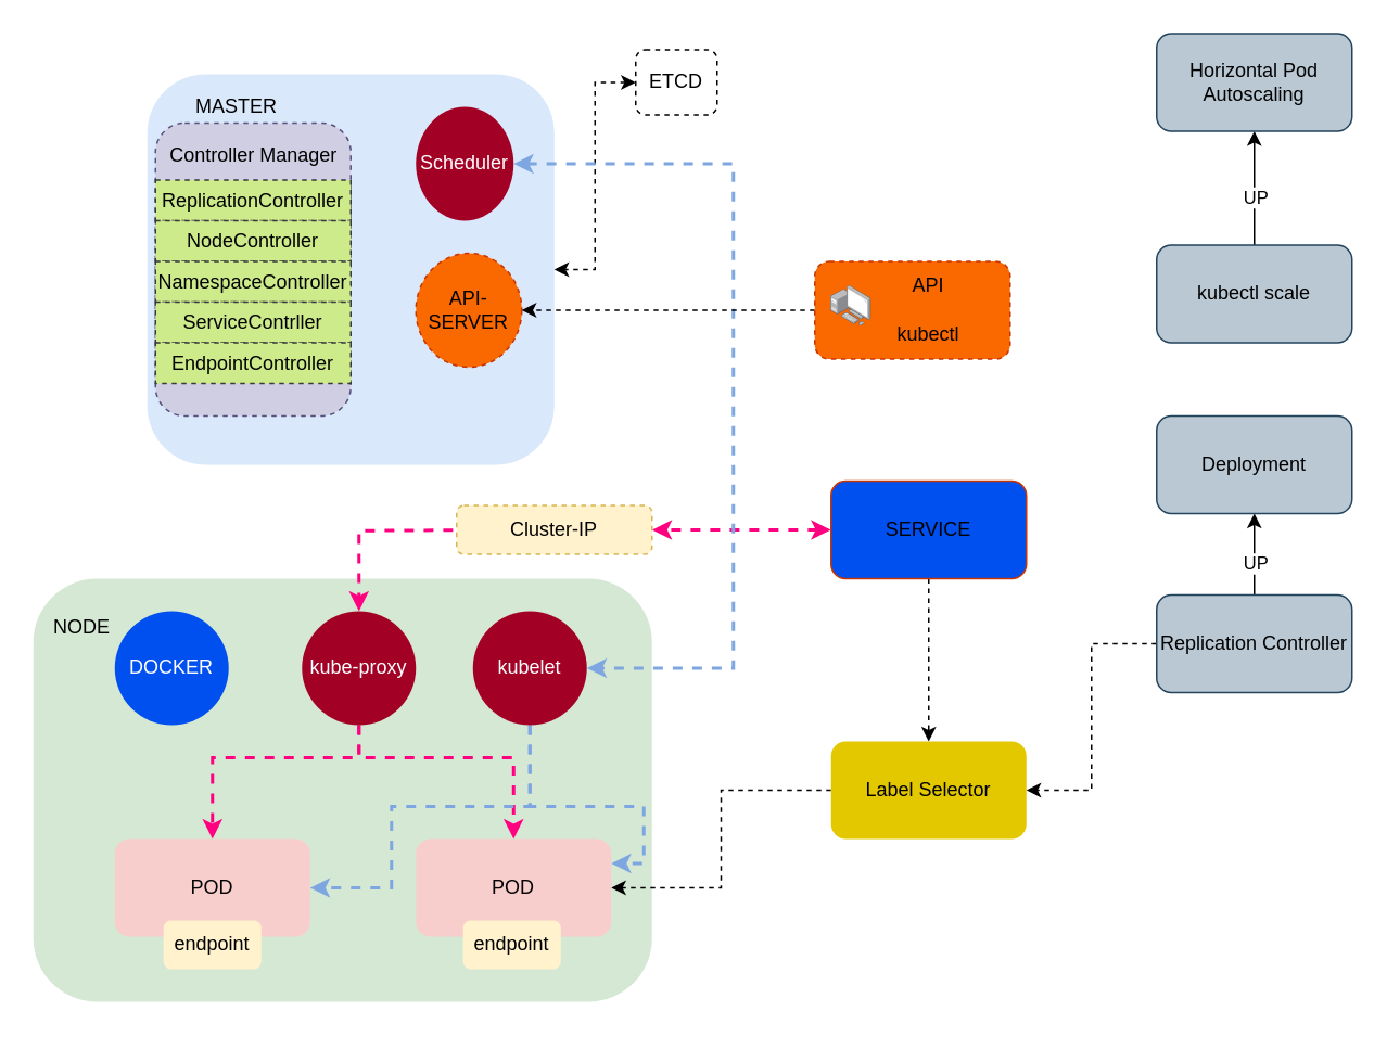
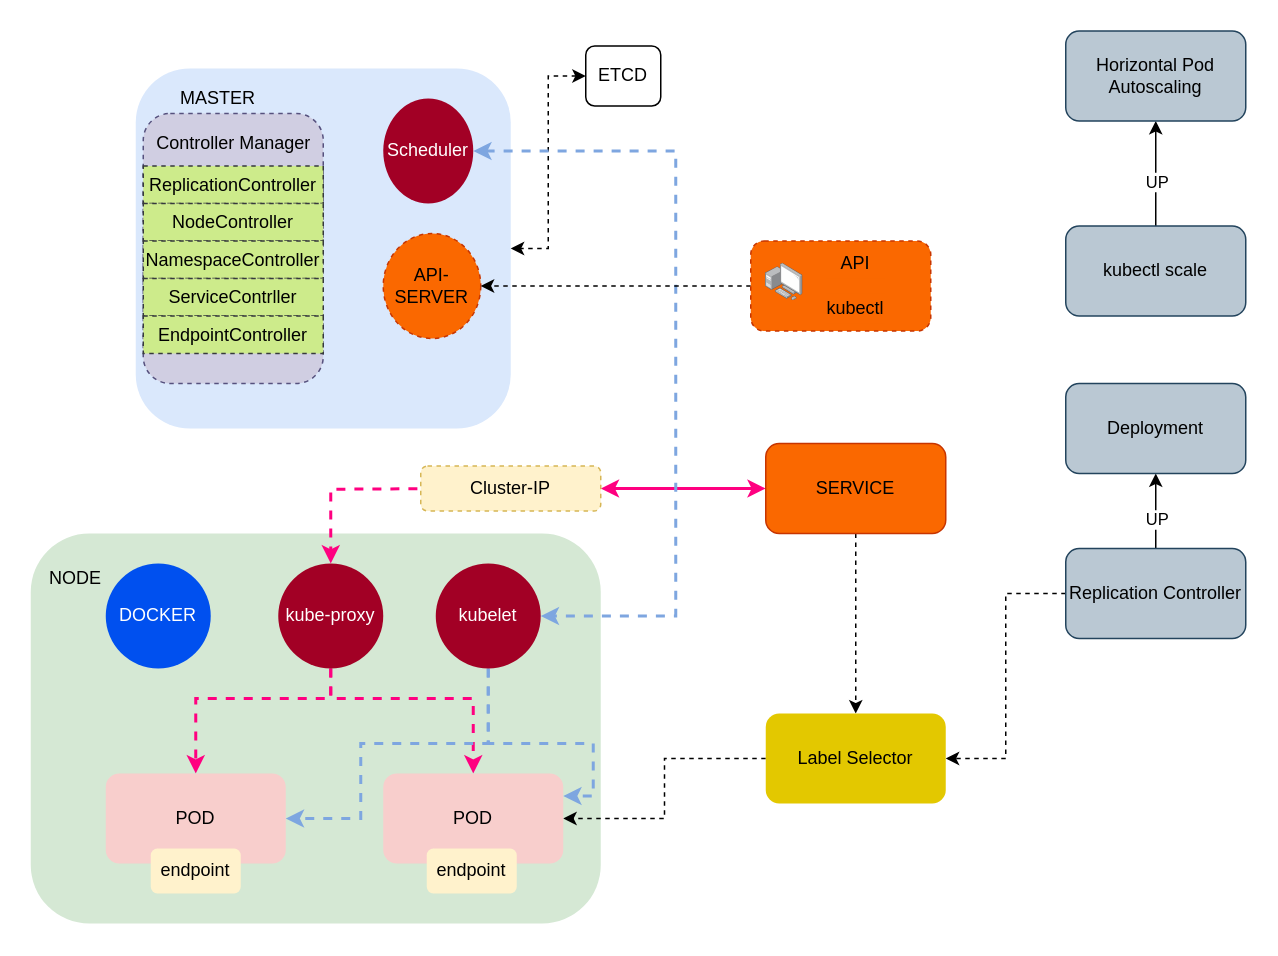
- <mxCell id="32" value="ETCD" style="rounded=1;whiteSpace=wrap;html=1;dashed=1;" vertex="1" parent="1"><mxGeometry x="390" y="30" width="50" height="40" as="geometry" /></mxCell>
+ <mxCell id="32" value="ETCD" style="rounded=1;whiteSpace=wrap;html=1;dashed=0;" vertex="1" parent="1"><mxGeometry x="390" y="30" width="50" height="40" as="geometry" /></mxCell>
- <mxCell id="16" style="edgeStyle=orthogonalEdgeStyle;rounded=0;orthogonalLoop=1;jettySize=auto;html=1;entryX=1;entryY=0.5;entryDx=0;entryDy=0;dashed=1;startArrow=classic;startFill=1;strokeColor=#FF0080;strokeWidth=2;" edge="1" parent="1" source="17" target="44"><mxGeometry relative="1" as="geometry" /></mxCell>
+ <mxCell id="16" style="edgeStyle=orthogonalEdgeStyle;rounded=0;orthogonalLoop=1;jettySize=auto;html=1;entryX=1;entryY=0.5;entryDx=0;entryDy=0;dashed=0;startArrow=classic;startFill=1;strokeColor=#FF0080;strokeWidth=2;" edge="1" parent="1" source="17" target="44"><mxGeometry relative="1" as="geometry" /></mxCell>
- <mxCell id="17" value="SERVICE" style="rounded=1;whiteSpace=wrap;html=1;fillColor=#0050ef;strokeColor=#C73500;fontColor=#000000;" vertex="1" parent="1"><mxGeometry x="510" y="295" width="120" height="60" as="geometry" /></mxCell>
+ <mxCell id="17" value="SERVICE" style="rounded=1;whiteSpace=wrap;html=1;fillColor=#fa6800;strokeColor=#C73500;fontColor=#000000;" vertex="1" parent="1"><mxGeometry x="510" y="295" width="120" height="60" as="geometry" /></mxCell>
- <mxCell id="19" value="Label Selector" style="rounded=1;whiteSpace=wrap;html=1;fillColor=#e3c800;fontColor=#000000;strokeColor=none;" vertex="1" parent="1"><mxGeometry x="510" y="455" width="120" height="60" as="geometry" /></mxCell>
+ <mxCell id="19" value="Label Selector" style="rounded=1;whiteSpace=wrap;html=1;fillColor=#e3c800;fontColor=#000000;strokeColor=none;" vertex="1" parent="1"><mxGeometry x="510" y="475" width="120" height="60" as="geometry" /></mxCell>
